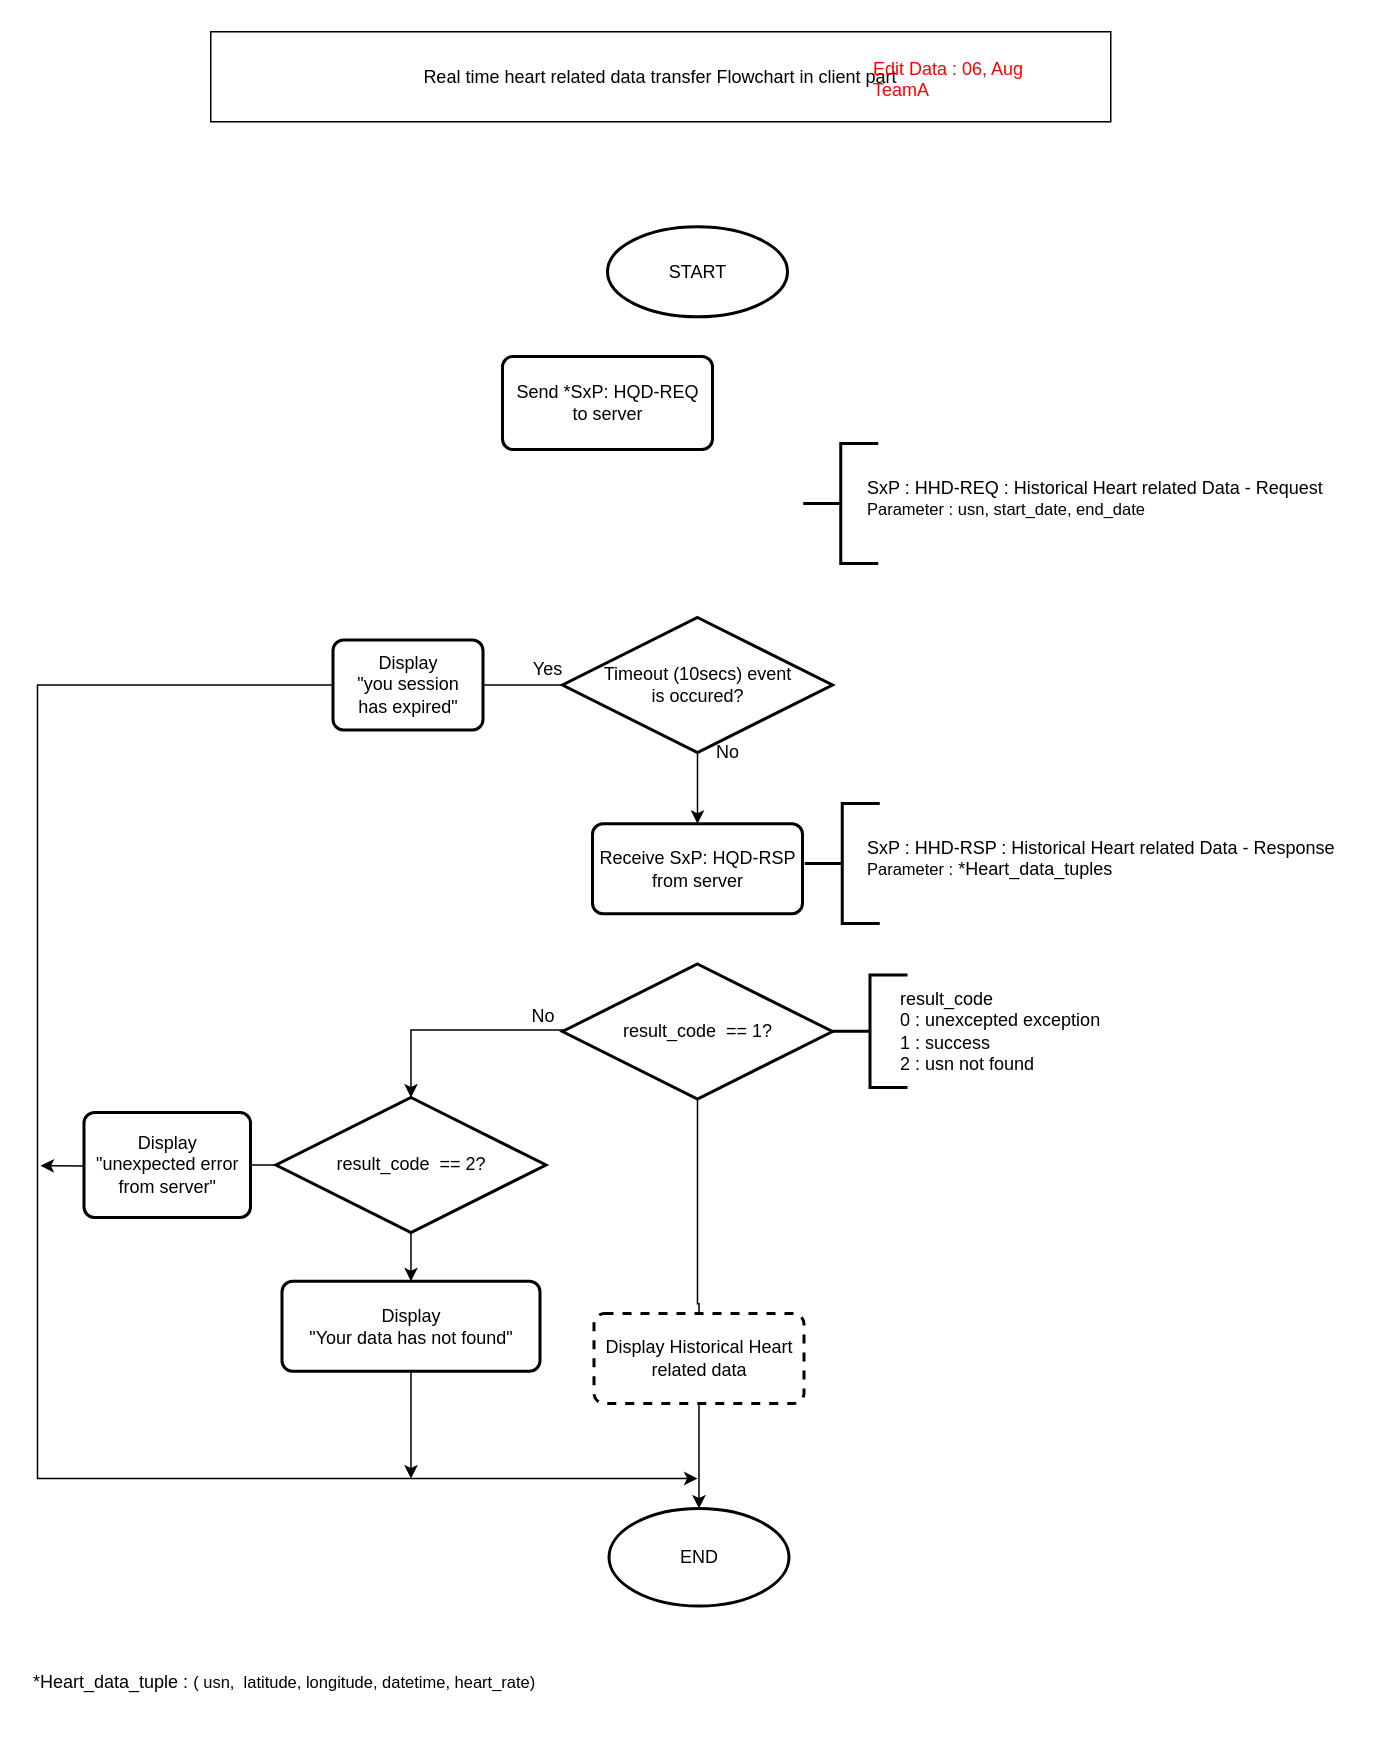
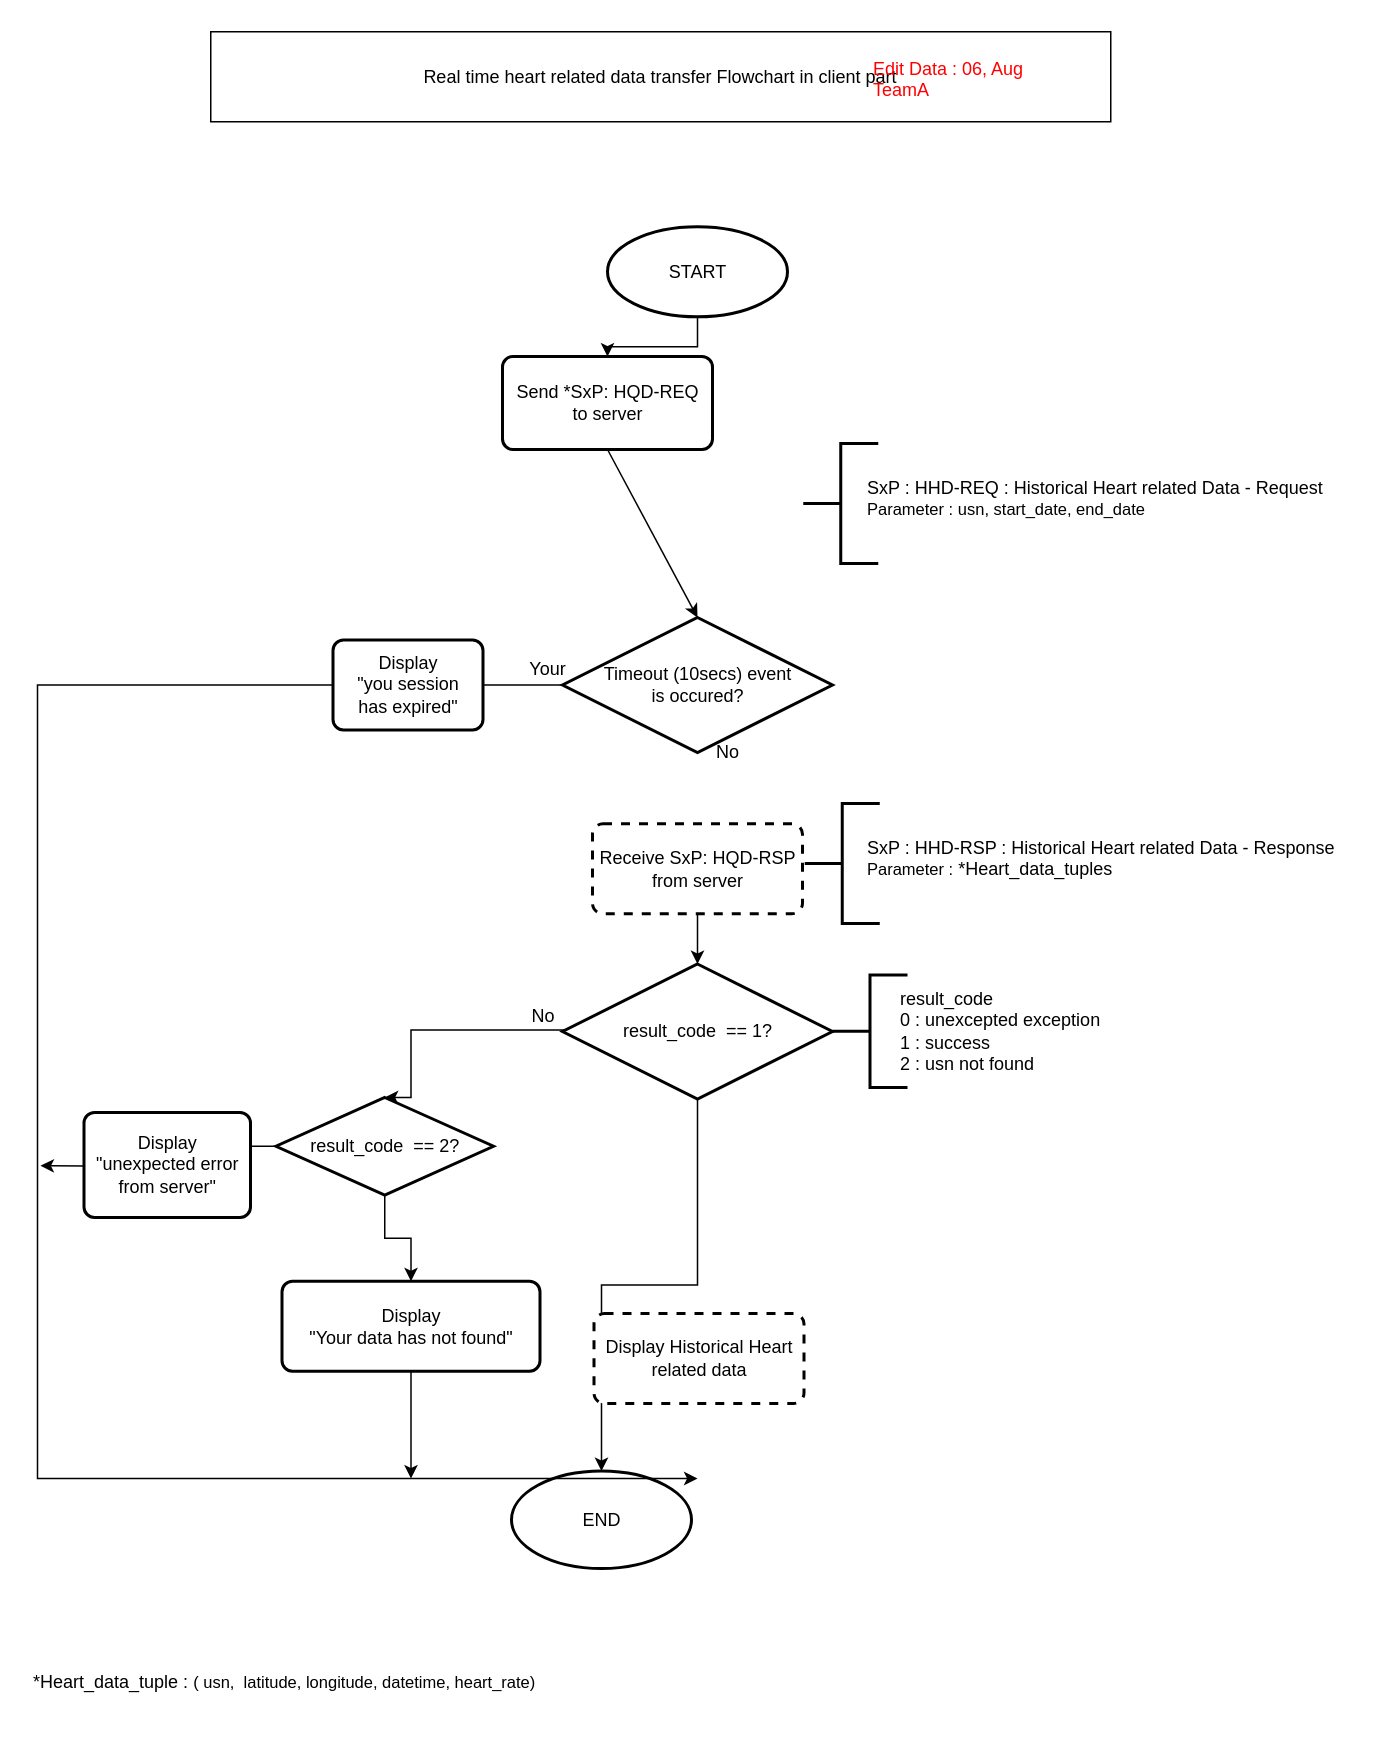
+ <mxCell id="2" style="edgeStyle=orthogonalEdgeStyle;rounded=0;orthogonalLoop=1;jettySize=auto;html=1;exitX=0.5;exitY=1;exitDx=0;exitDy=0;exitPerimeter=0;entryX=0.5;entryY=0;entryDx=0;entryDy=0;" parent="1" source="3" target="4" edge="1"><mxGeometry relative="1" as="geometry" /></mxCell>
+ <mxCell id="12" value="" style="endArrow=classic;html=1;entryX=0.5;entryY=0;entryDx=0;entryDy=0;entryPerimeter=0;exitX=0.5;exitY=1;exitDx=0;exitDy=0;" parent="1" source="4" target="7" edge="1"><mxGeometry width="50" height="50" relative="1" as="geometry"><mxPoint x="713.5" y="181" as="sourcePoint" /><mxPoint x="583.5" y="241" as="targetPoint" /></mxGeometry></mxCell>
- <mxCell id="14" value="Yes" style="text;html=1;strokeColor=none;fillColor=none;align=center;verticalAlign=middle;whiteSpace=wrap;rounded=0;" parent="1" vertex="1"><mxGeometry x="344.5" y="436" width="40" height="20" as="geometry" /></mxCell>
+ <mxCell id="14" value="Your" style="text;html=1;strokeColor=none;fillColor=none;align=center;verticalAlign=middle;whiteSpace=wrap;rounded=0;" parent="1" vertex="1"><mxGeometry x="344.5" y="436" width="40" height="20" as="geometry" /></mxCell>
- <mxCell id="6" value="" style="edgeStyle=orthogonalEdgeStyle;rounded=0;orthogonalLoop=1;jettySize=auto;html=1;" parent="1" source="7" target="9" edge="1"><mxGeometry relative="1" as="geometry" /></mxCell>
- <mxCell id="9" value="&lt;div&gt;Receive SxP: HQD&lt;span&gt;-RSP&lt;/span&gt;&lt;/div&gt;&lt;div&gt;from server&lt;/div&gt;" style="rounded=1;whiteSpace=wrap;html=1;absoluteArcSize=1;arcSize=14;strokeWidth=2;" parent="1" vertex="1"><mxGeometry x="394.5" y="548.5" width="140" height="60" as="geometry" /></mxCell>
+ <mxCell id="9" value="&lt;div&gt;Receive SxP: HQD&lt;span&gt;-RSP&lt;/span&gt;&lt;/div&gt;&lt;div&gt;from server&lt;/div&gt;" style="rounded=1;whiteSpace=wrap;html=1;absoluteArcSize=1;arcSize=14;strokeWidth=2;dashed=1;" parent="1" vertex="1"><mxGeometry x="394.5" y="548.5" width="140" height="60" as="geometry" /></mxCell>
+ <mxCell id="8" value="" style="edgeStyle=orthogonalEdgeStyle;rounded=0;orthogonalLoop=1;jettySize=auto;html=1;" parent="1" source="9" target="18" edge="1"><mxGeometry relative="1" as="geometry" /></mxCell>
- <mxCell id="27" value="result_code&amp;nbsp;&amp;nbsp;== 2?" style="strokeWidth=2;html=1;shape=mxgraph.flowchart.decision;whiteSpace=wrap;" parent="1" vertex="1"><mxGeometry x="183.5" y="731" width="180" height="90" as="geometry" /></mxCell>
+ <mxCell id="27" value="result_code&amp;nbsp;&amp;nbsp;== 2?" style="strokeWidth=2;html=1;shape=mxgraph.flowchart.decision;whiteSpace=wrap;" parent="1" vertex="1"><mxGeometry x="183.5" y="731" width="145" height="65" as="geometry" /></mxCell>
- <mxCell id="11" value="END" style="strokeWidth=2;html=1;shape=mxgraph.flowchart.start_1;whiteSpace=wrap;" parent="1" vertex="1"><mxGeometry x="405.5" y="1005" width="120" height="65" as="geometry" /></mxCell>
+ <mxCell id="11" value="END" style="strokeWidth=2;html=1;shape=mxgraph.flowchart.start_1;whiteSpace=wrap;" parent="1" vertex="1"><mxGeometry x="340.5" y="980" width="120" height="65" as="geometry" /></mxCell>
